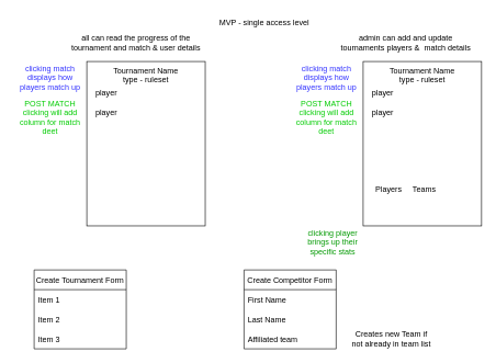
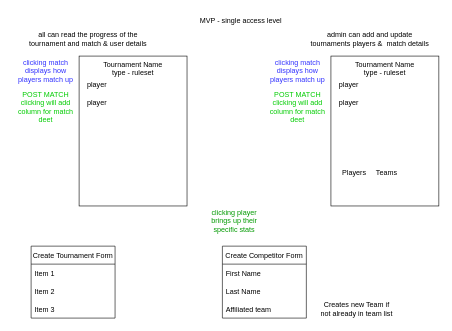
- <mxCell id="12" value="all can read the progress of the tournament and match &amp;amp; user details" style="text;html=1;strokeColor=none;fillColor=none;align=center;verticalAlign=middle;whiteSpace=wrap;rounded=0;fontColor=#000000;" parent="1" vertex="1"><mxGeometry x="101" y="50" width="210" height="30" as="geometry" /></mxCell>
+ <mxCell id="12" value="all can read the progress of the tournament and match &amp;amp; user details" style="text;html=1;strokeColor=none;fillColor=none;align=center;verticalAlign=middle;whiteSpace=wrap;rounded=0;fontColor=#000000;" parent="1" vertex="1"><mxGeometry x="41" y="50" width="210" height="30" as="geometry" /></mxCell>
- <mxCell id="9" value="&lt;font color=&quot;#009900&quot;&gt;clicking player brings up their specific stats&lt;/font&gt;" style="text;html=1;strokeColor=none;fillColor=none;align=center;verticalAlign=middle;whiteSpace=wrap;rounded=0;fontColor=#000000;" parent="1" vertex="1"><mxGeometry x="465" y="353" width="80" height="30" as="geometry" /></mxCell>
+ <mxCell id="9" value="&lt;font color=&quot;#009900&quot;&gt;clicking player brings up their specific stats&lt;/font&gt;" style="text;html=1;strokeColor=none;fillColor=none;align=center;verticalAlign=middle;whiteSpace=wrap;rounded=0;fontColor=#000000;" parent="1" vertex="1"><mxGeometry x="350" y="353" width="80" height="30" as="geometry" /></mxCell>
